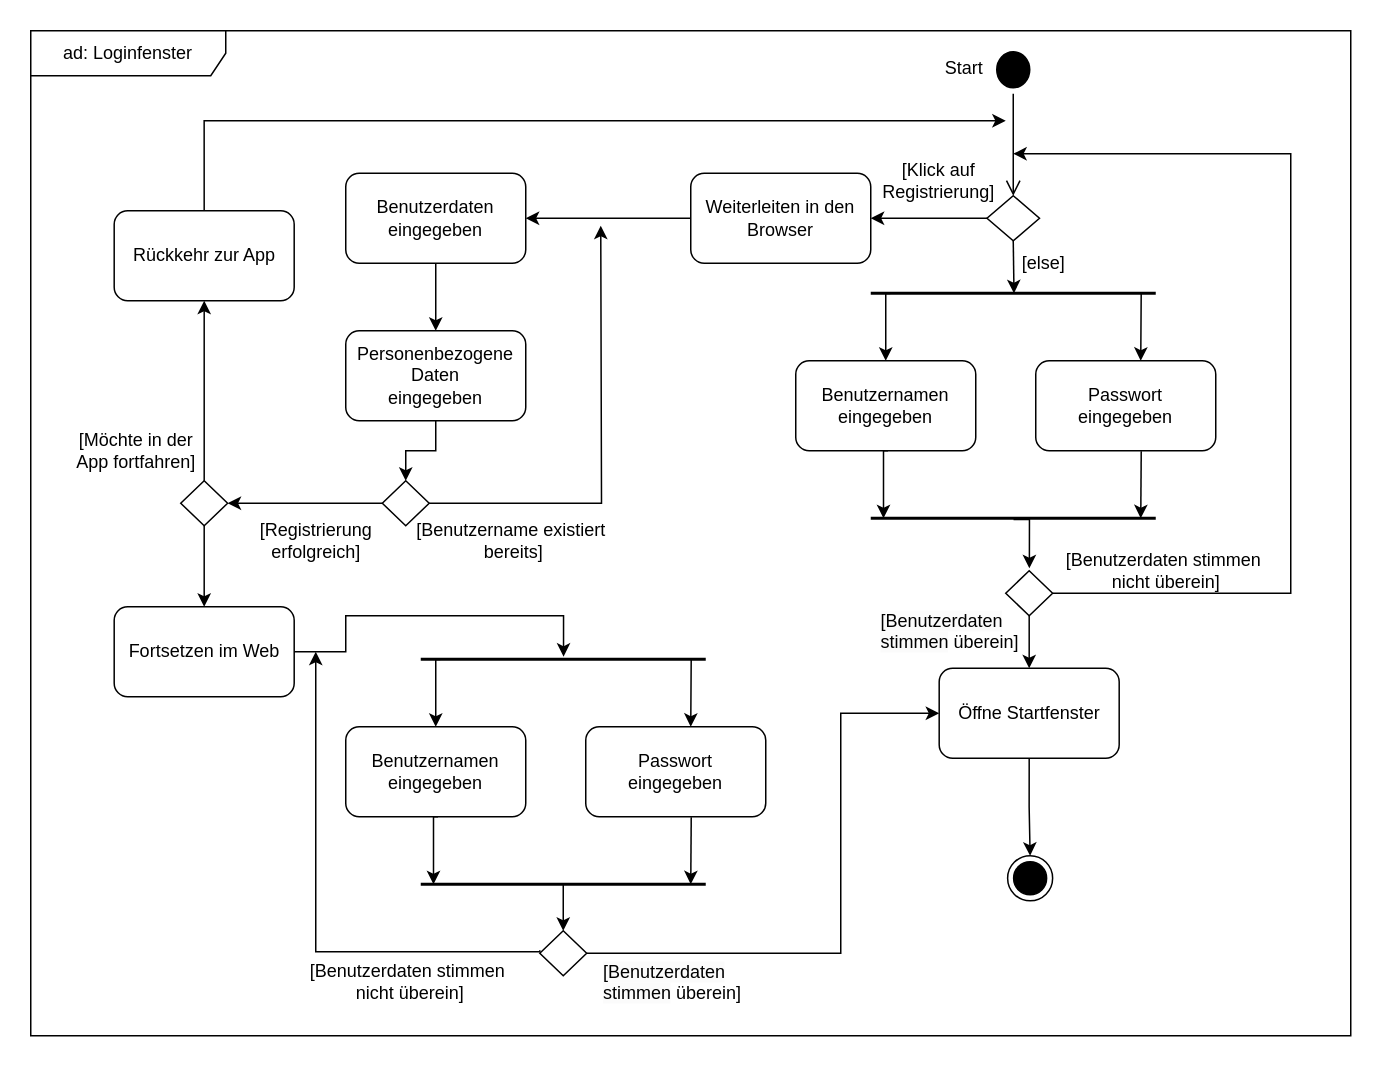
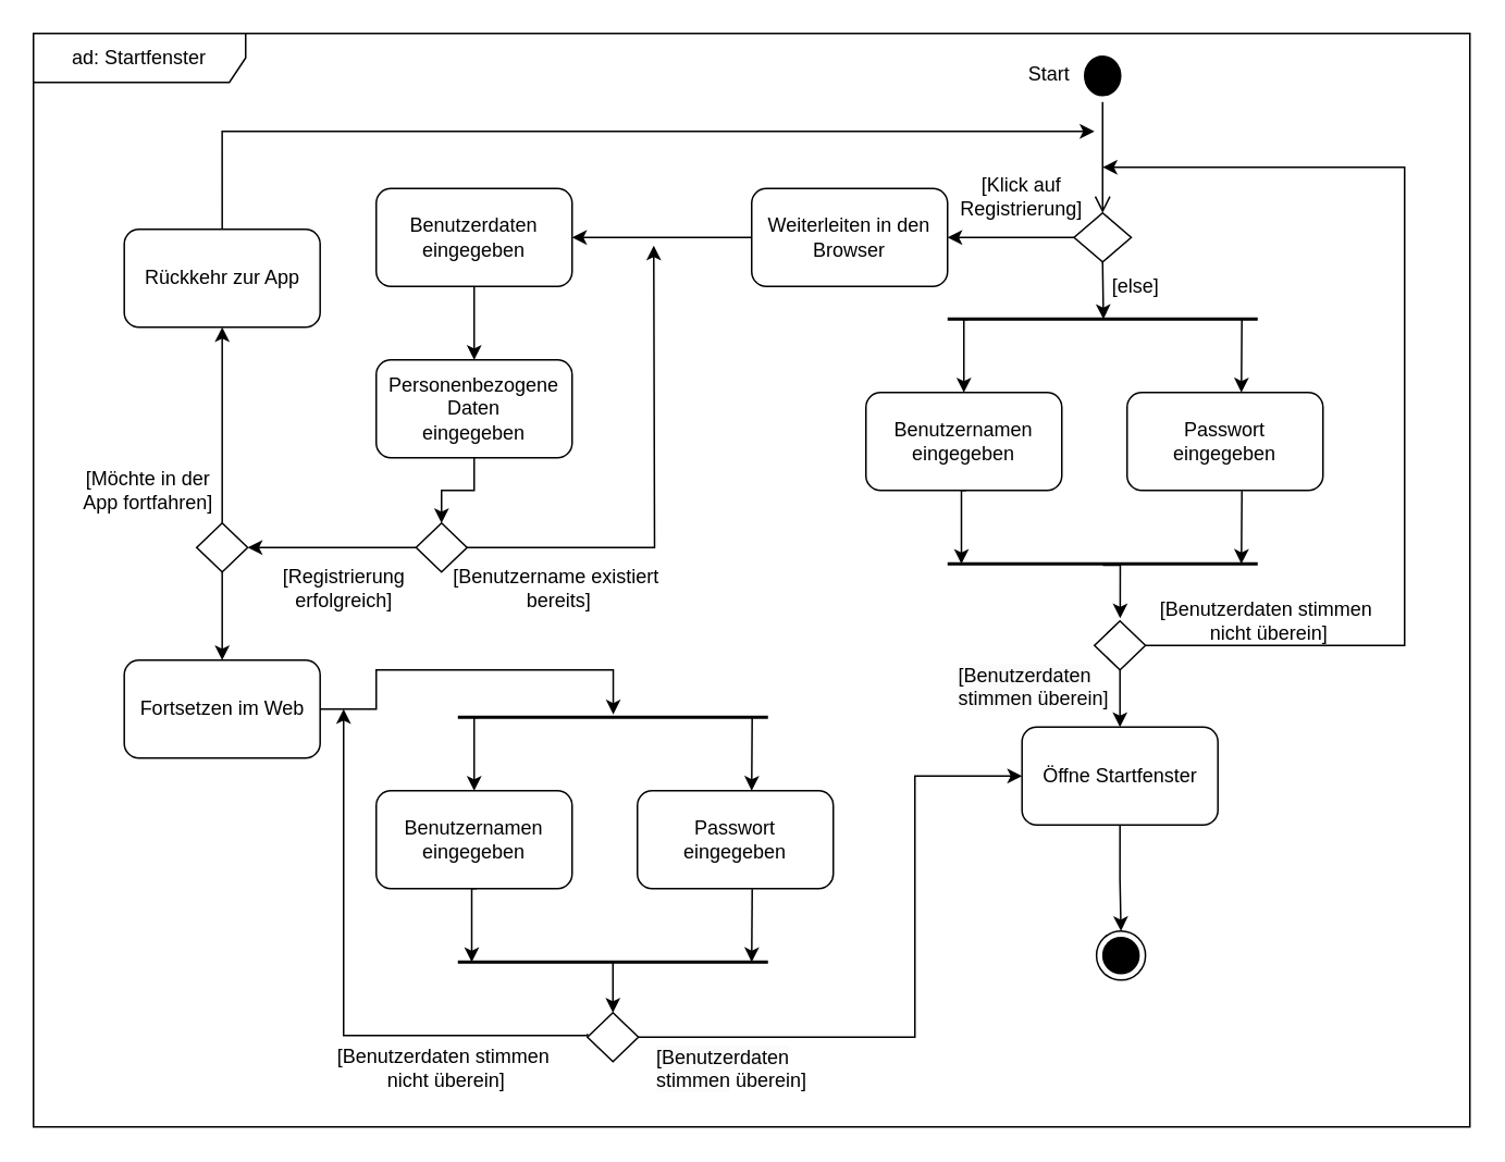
- <mxCell id="60" value="ad: Loginfenster" style="shape=umlFrame;whiteSpace=wrap;html=1;pointerEvents=0;width=130;height=30;" vertex="1" parent="1"><mxGeometry x="20" width="880" height="670" as="geometry" y="20" /></mxCell>
+ <mxCell id="60" value="ad: Startfenster" style="shape=umlFrame;whiteSpace=wrap;html=1;pointerEvents=0;width=130;height=30;" vertex="1" parent="1"><mxGeometry x="20" width="880" height="670" as="geometry" y="20" /></mxCell>
